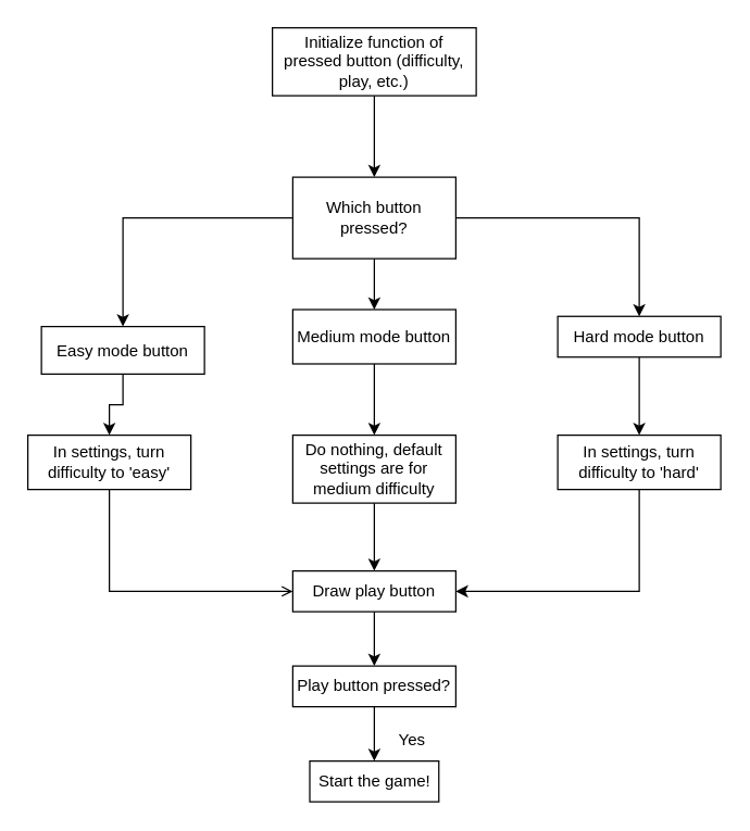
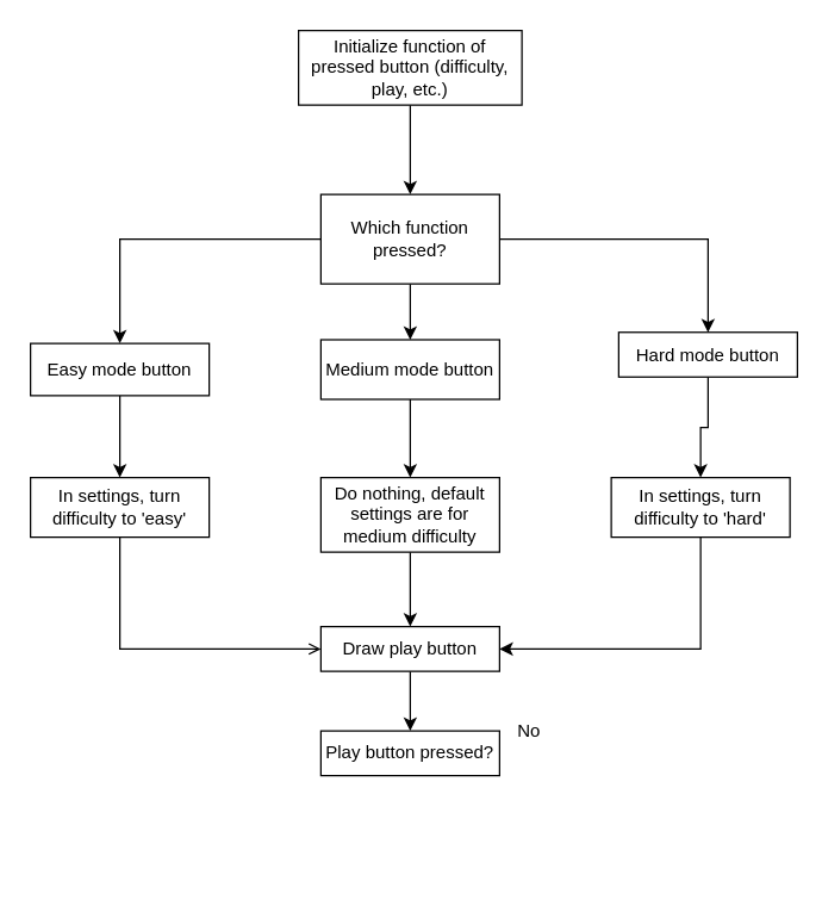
- <mxCell id="13" value="Which button pressed?" style="rounded=0;whiteSpace=wrap;html=1;" vertex="1" parent="1"><mxGeometry x="215" y="130" width="120" height="60" as="geometry" /></mxCell>
+ <mxCell id="13" value="Which function pressed?" style="rounded=0;whiteSpace=wrap;html=1;" vertex="1" parent="1"><mxGeometry x="215" y="130" width="120" height="60" as="geometry" /></mxCell>
- <mxCell id="9" value="Hard mode button" style="rounded=0;whiteSpace=wrap;html=1;" vertex="1" parent="1"><mxGeometry x="410" y="232.5" width="120" height="30" as="geometry" /></mxCell>
+ <mxCell id="9" value="Hard mode button" style="rounded=0;whiteSpace=wrap;html=1;" vertex="1" parent="1"><mxGeometry x="415" y="222.5" width="120" height="30" as="geometry" /></mxCell>
- <mxCell id="5" value="Easy mode button" style="rounded=0;whiteSpace=wrap;html=1;" vertex="1" parent="1"><mxGeometry x="30" y="240" width="120" height="35" as="geometry" /></mxCell>
+ <mxCell id="5" value="Easy mode button" style="rounded=0;whiteSpace=wrap;html=1;" vertex="1" parent="1"><mxGeometry x="20" y="230" width="120" height="35" as="geometry" /></mxCell>
+ <mxCell id="24" value="No" style="text;html=1;strokeColor=none;fillColor=none;align=center;verticalAlign=middle;whiteSpace=wrap;rounded=0;" vertex="1" parent="1"><mxGeometry x="335" y="480" width="40" height="20" as="geometry" /></mxCell>
- <mxCell id="22" style="edgeStyle=orthogonalEdgeStyle;rounded=0;orthogonalLoop=1;jettySize=auto;html=1;entryX=0.5;entryY=0;entryDx=0;entryDy=0;" edge="1" parent="1" source="23" target="25"><mxGeometry relative="1" as="geometry" /></mxCell>
- <mxCell id="26" value="Yes" style="text;html=1;strokeColor=none;fillColor=none;align=center;verticalAlign=middle;whiteSpace=wrap;rounded=0;" vertex="1" parent="1"><mxGeometry x="282.5" y="534.5" width="40" height="20" as="geometry" /></mxCell>
- <mxCell id="25" value="Start the game!" style="rounded=0;whiteSpace=wrap;html=1;" vertex="1" parent="1"><mxGeometry x="227.5" y="560" width="95" height="30" as="geometry" /></mxCell>
